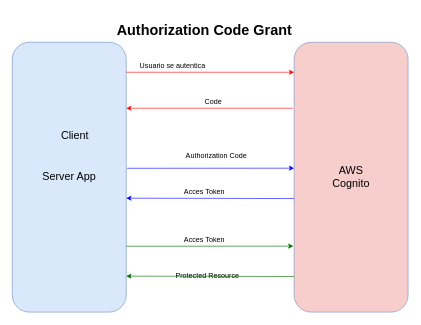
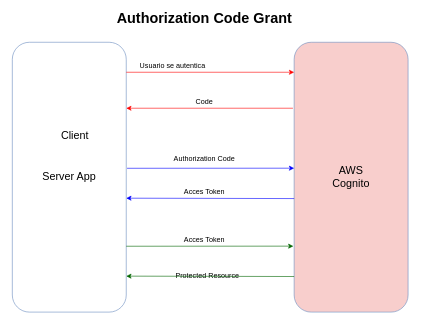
- <mxCell id="12" value="&lt;font style=&quot;font-size: 24px&quot;&gt;&lt;b&gt;Authorization Code Grant&lt;/b&gt;&lt;/font&gt;" style="text;html=1;align=center;verticalAlign=middle;resizable=0;points=[];autosize=1;strokeColor=none;fillColor=none;" parent="1" vertex="1"><mxGeometry x="185" y="40" width="310" height="20" as="geometry" /></mxCell>
+ <mxCell id="12" value="&lt;font style=&quot;font-size: 24px&quot;&gt;&lt;b&gt;Authorization Code Grant&lt;/b&gt;&lt;/font&gt;" style="text;html=1;align=center;verticalAlign=middle;resizable=0;points=[];autosize=1;strokeColor=none;fillColor=none;" parent="1" vertex="1"><mxGeometry x="185" y="20" width="310" height="20" as="geometry" /></mxCell>
- <mxCell id="13" value="Code" style="text;html=1;align=center;verticalAlign=middle;resizable=0;points=[];autosize=1;strokeColor=none;fillColor=none;" parent="1" vertex="1"><mxGeometry x="335" y="160" width="40" height="20" as="geometry" /></mxCell>
+ <mxCell id="13" value="Code" style="text;html=1;align=center;verticalAlign=middle;resizable=0;points=[];autosize=1;strokeColor=none;fillColor=none;" parent="1" vertex="1"><mxGeometry x="320" y="160" width="40" height="20" as="geometry" /></mxCell>
- <mxCell id="9" value="Authorization Code" style="text;html=1;align=center;verticalAlign=middle;resizable=0;points=[];autosize=1;strokeColor=none;fillColor=none;" parent="1" vertex="1"><mxGeometry x="300" y="247" width="120" height="26" as="geometry" /></mxCell>
+ <mxCell id="9" value="Authorization Code" style="text;html=1;align=center;verticalAlign=middle;resizable=0;points=[];autosize=1;strokeColor=none;fillColor=none;" parent="1" vertex="1"><mxGeometry x="280" y="252" width="120" height="26" as="geometry" /></mxCell>
- <mxCell id="2" value="&lt;font style=&quot;font-size: 18px&quot;&gt;Server App&lt;br&gt;&lt;/font&gt;" style="rounded=1;whiteSpace=wrap;html=1;fillColor=#dae8fc;strokeColor=#6c8ebf;" parent="1" vertex="1"><mxGeometry x="20" y="70" width="190" height="450" as="geometry" /></mxCell>
+ <mxCell id="2" value="&lt;font style=&quot;font-size: 18px&quot;&gt;Server App&lt;br&gt;&lt;/font&gt;" style="rounded=1;whiteSpace=wrap;html=1;fillColor=#ffffff;strokeColor=#6c8ebf;" parent="1" vertex="1"><mxGeometry x="20" y="70" width="190" height="450" as="geometry" /></mxCell>
